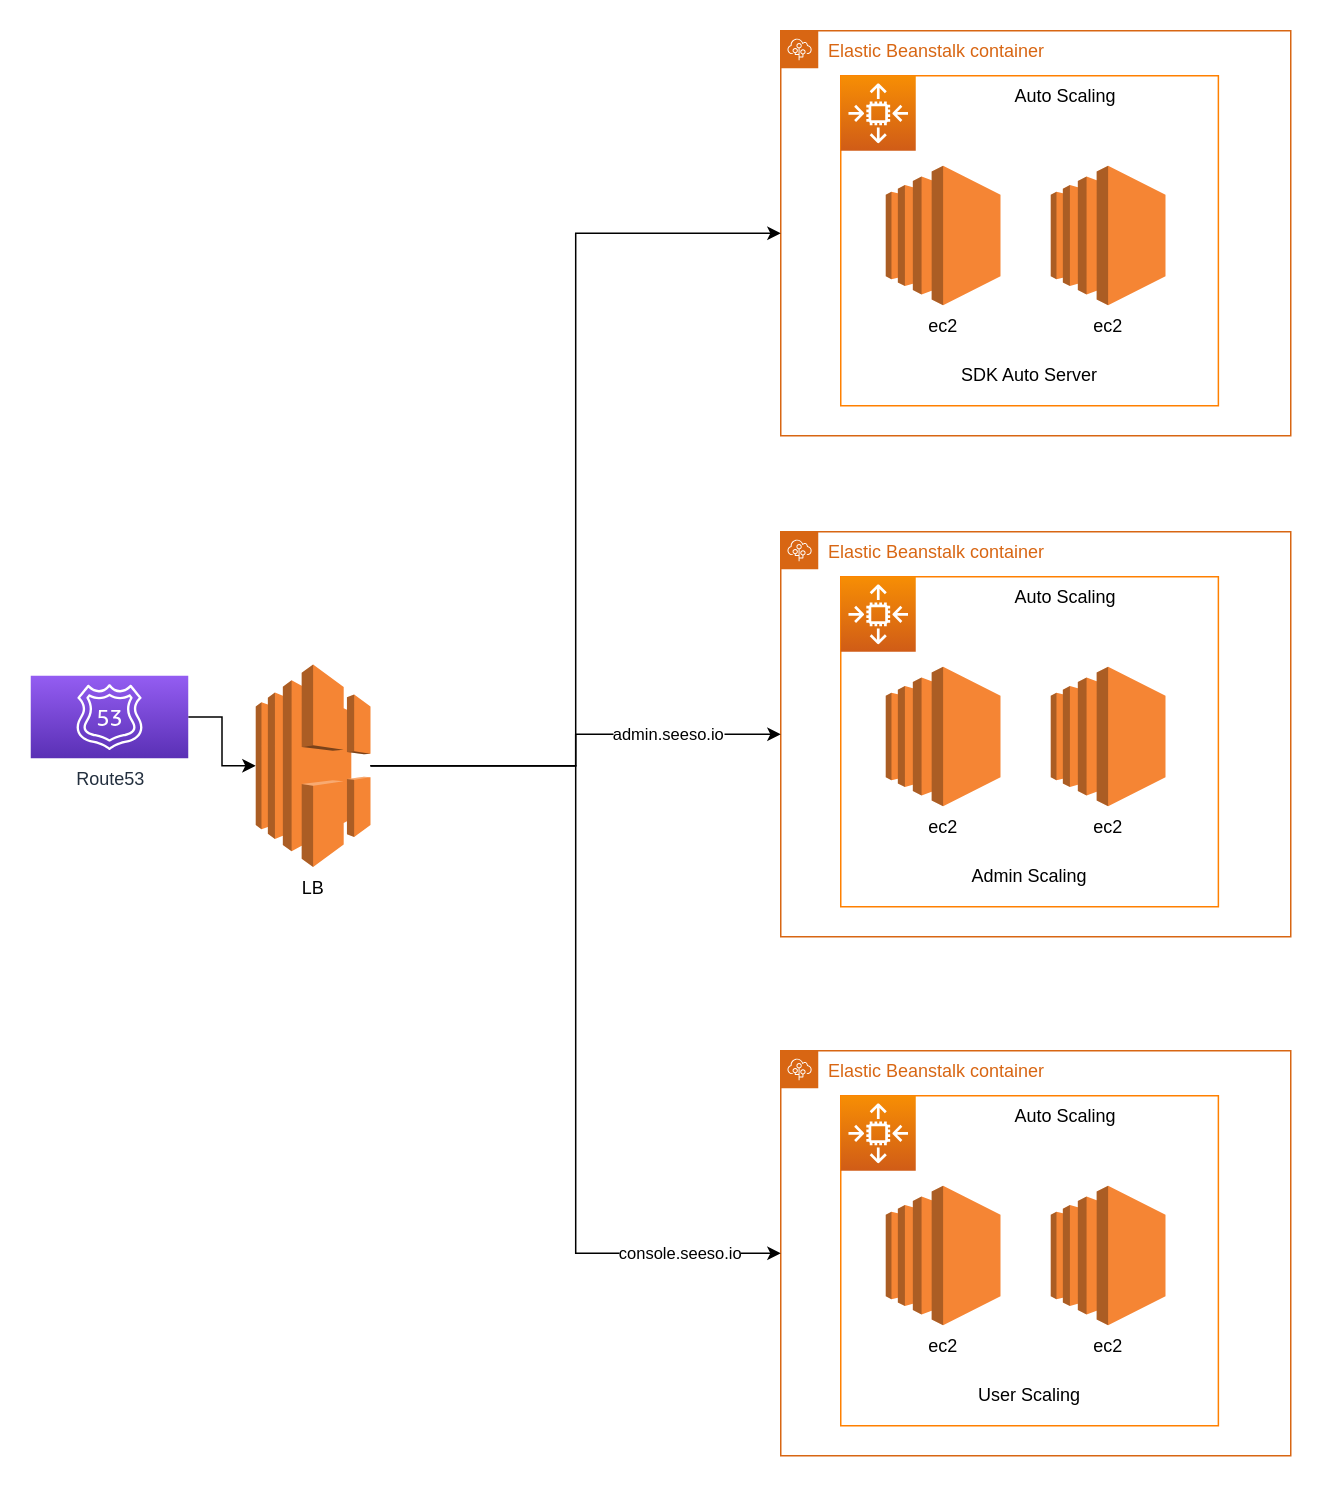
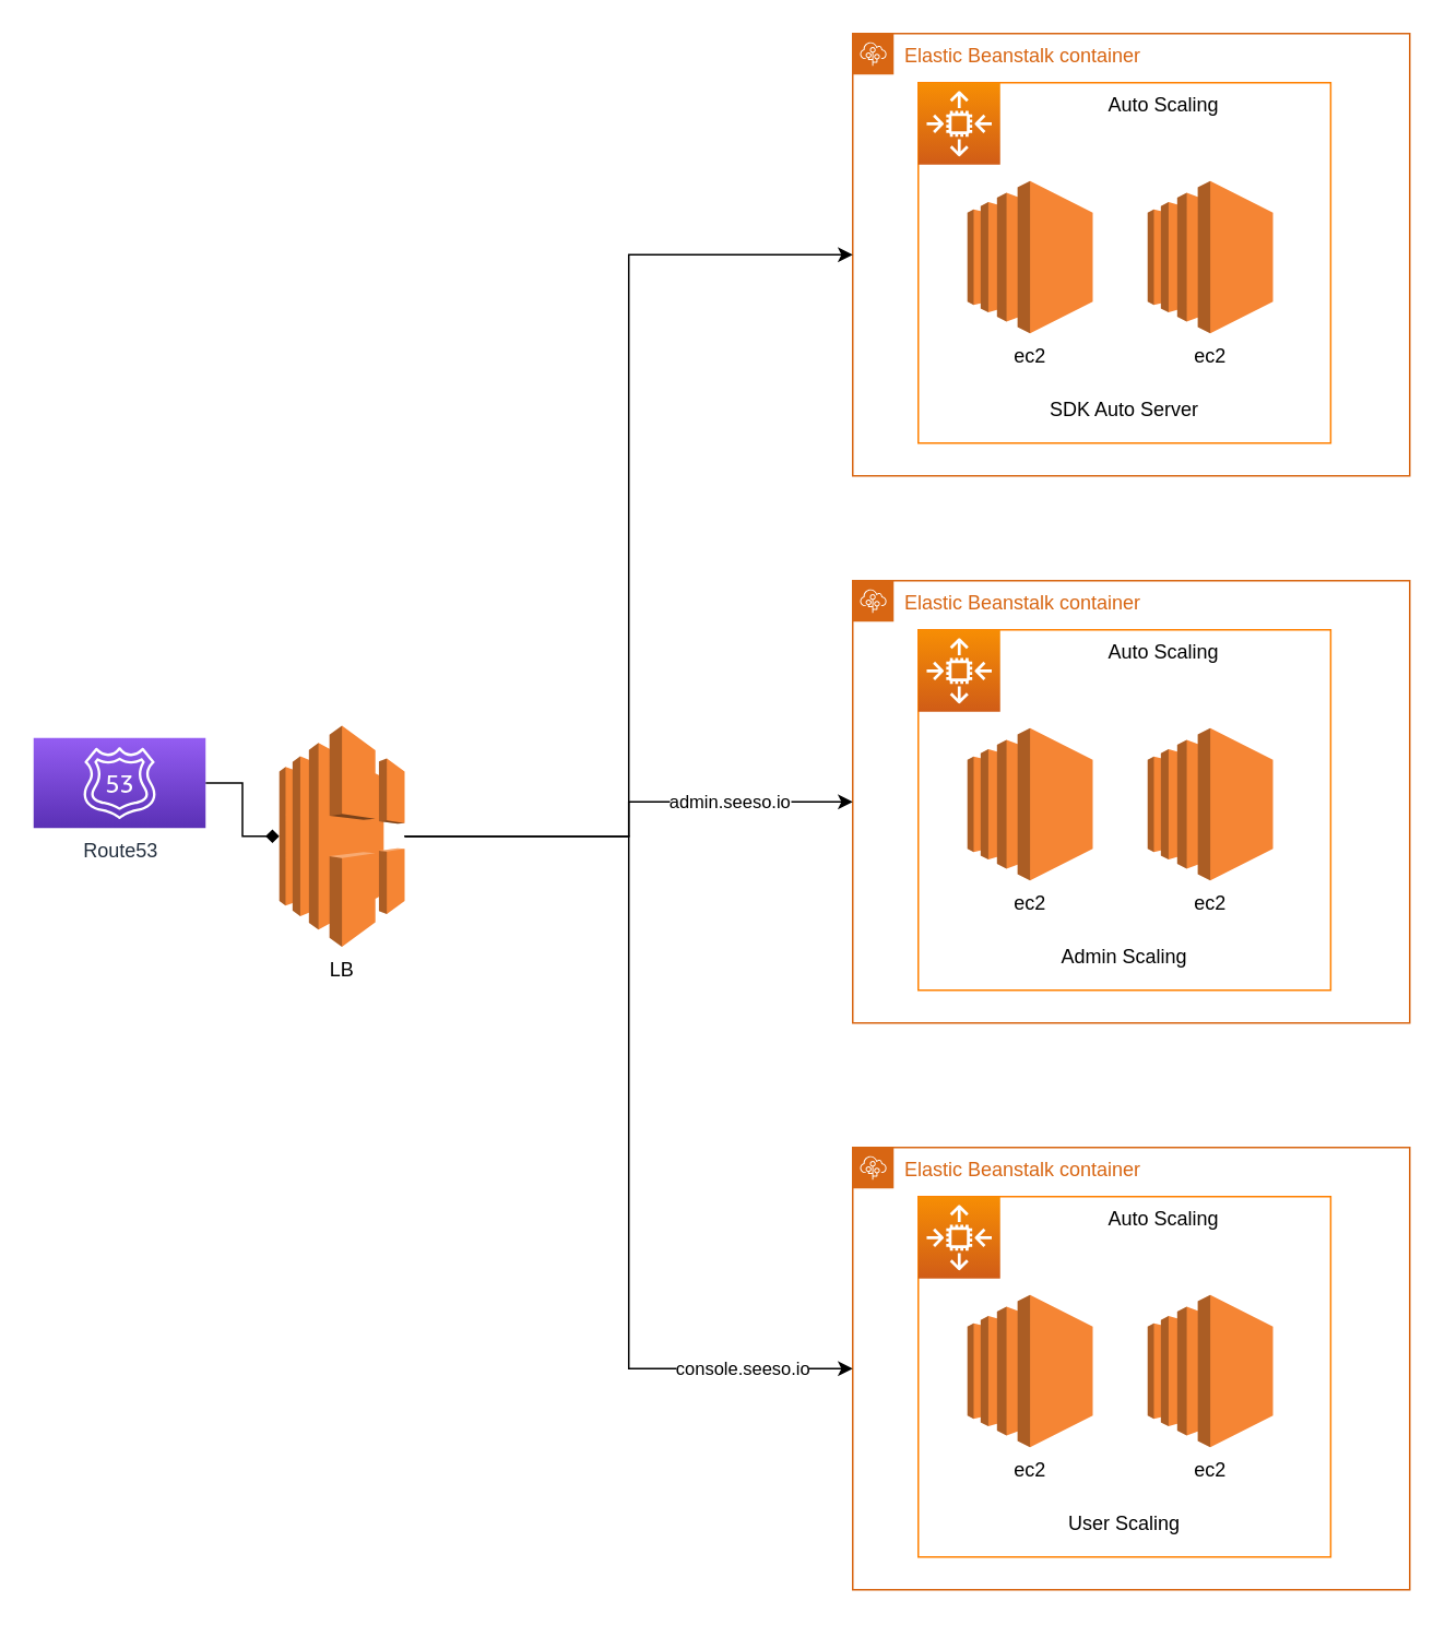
- <mxCell id="9" value="" style="edgeStyle=orthogonalEdgeStyle;rounded=0;orthogonalLoop=1;jettySize=auto;html=1;" edge="1" parent="1" source="10" target="28"><mxGeometry relative="1" as="geometry" /></mxCell>
+ <mxCell id="9" value="" style="edgeStyle=orthogonalEdgeStyle;rounded=0;orthogonalLoop=1;jettySize=auto;html=1;endArrow=diamond;" edge="1" parent="1" source="10" target="28"><mxGeometry relative="1" as="geometry" /></mxCell>
